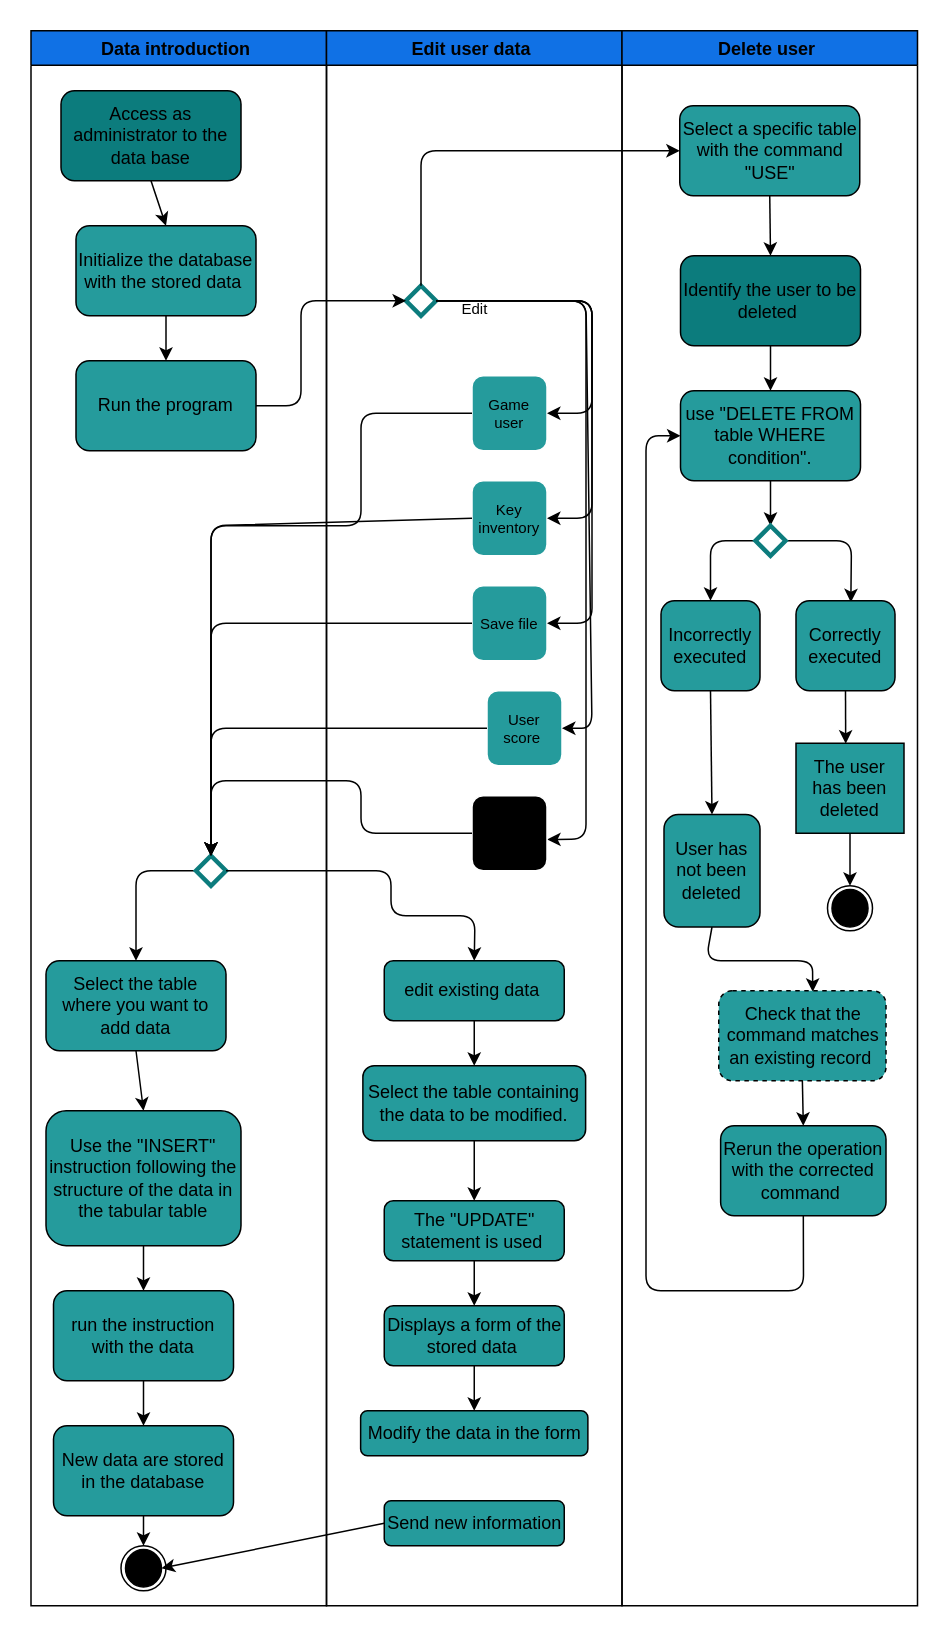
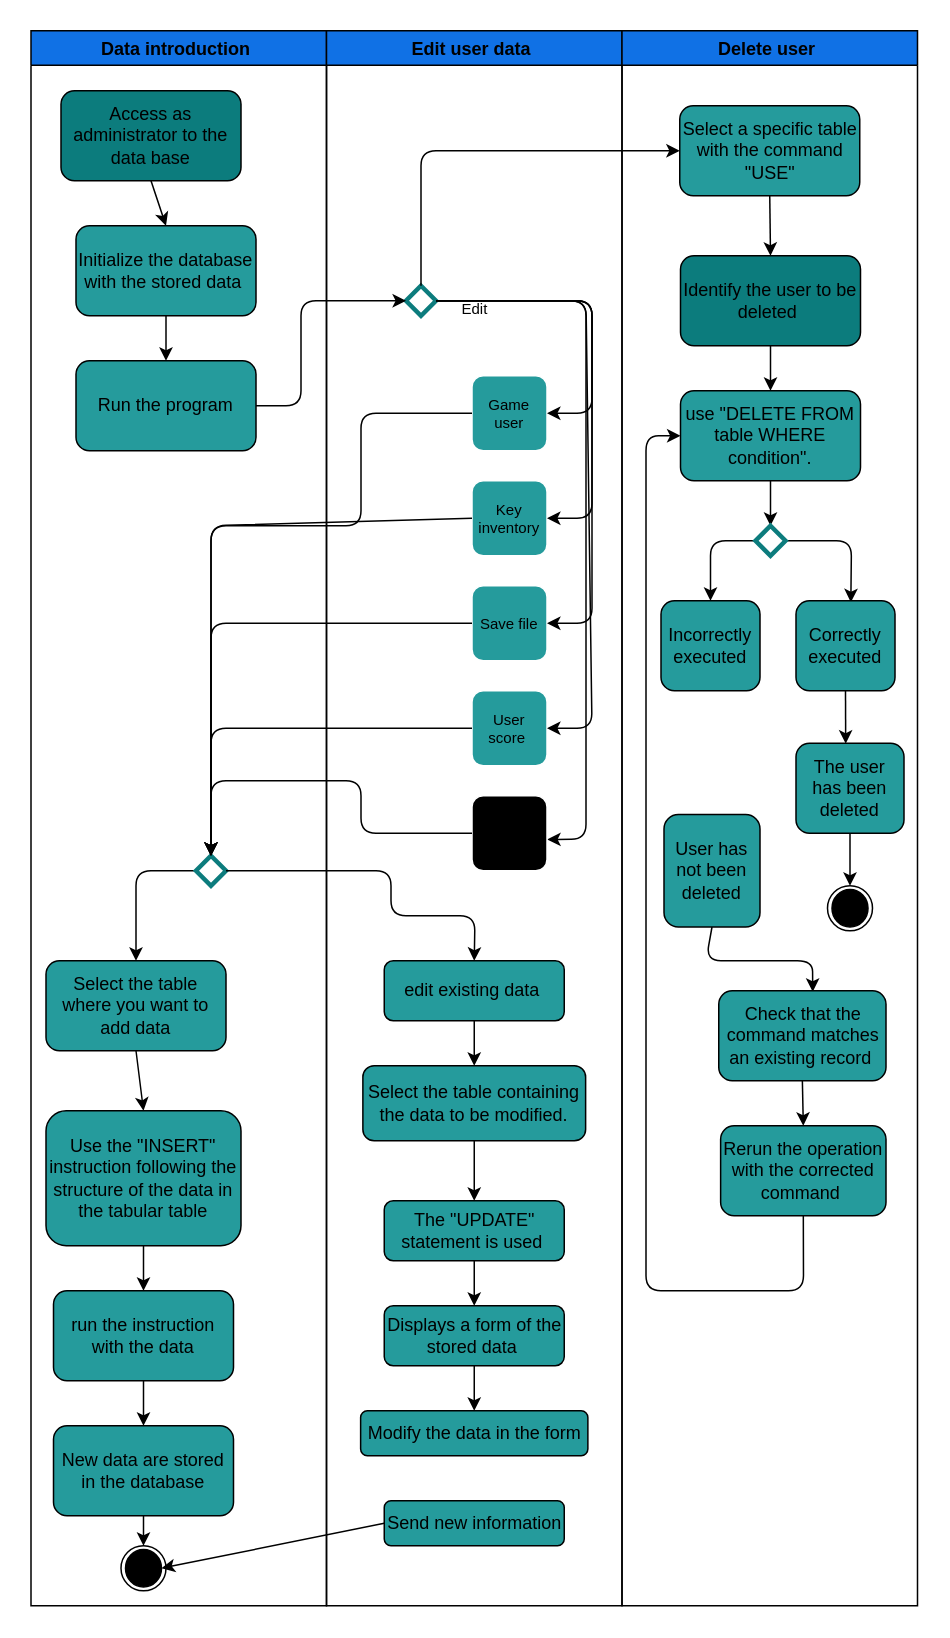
- <mxCell id="29" value="User score&amp;nbsp;" style="rounded=1;whiteSpace=wrap;html=1;labelBackgroundColor=none;fontSize=10;fontColor=#000000;strokeColor=#FFFFFF;strokeWidth=1;fillColor=#259B9C;" parent="20" vertex="1"><mxGeometry x="107" y="440" width="50" height="50" as="geometry" /></mxCell>
+ <mxCell id="29" value="User score&amp;nbsp;" style="rounded=1;whiteSpace=wrap;html=1;labelBackgroundColor=none;fontSize=10;fontColor=#000000;strokeColor=#FFFFFF;strokeWidth=1;fillColor=#259B9C;" parent="20" vertex="1"><mxGeometry x="97" y="440" width="50" height="50" as="geometry" /></mxCell>
- <mxCell id="59" style="edgeStyle=none;html=1;exitX=0.5;exitY=1;exitDx=0;exitDy=0;entryX=0.5;entryY=0;entryDx=0;entryDy=0;strokeColor=#000000;" edge="1" parent="43" source="60" target="62"><mxGeometry relative="1" as="geometry" /></mxCell>
- <mxCell id="56" value="The user has been deleted" style="whiteSpace=wrap;html=1;fillColor=#259B9C;rounded=0;" vertex="1" parent="43"><mxGeometry x="116" y="475" width="72" height="60" as="geometry" /></mxCell>
+ <mxCell id="56" value="The user has been deleted" style="rounded=1;whiteSpace=wrap;html=1;fillColor=#259B9C;" vertex="1" parent="43"><mxGeometry x="116" y="475" width="72" height="60" as="geometry" /></mxCell>
- <mxCell id="64" value="&lt;div&gt;Check that the command matches an existing record&amp;nbsp;&lt;/div&gt;" style="rounded=1;whiteSpace=wrap;html=1;fillColor=#259B9C;dashed=1;" vertex="1" parent="43"><mxGeometry x="64.5" y="640" width="111.5" height="60" as="geometry" /></mxCell>
+ <mxCell id="64" value="&lt;div&gt;Check that the command matches an existing record&amp;nbsp;&lt;/div&gt;" style="rounded=1;whiteSpace=wrap;html=1;fillColor=#259B9C;" vertex="1" parent="43"><mxGeometry x="64.5" y="640" width="111.5" height="60" as="geometry" /></mxCell>
